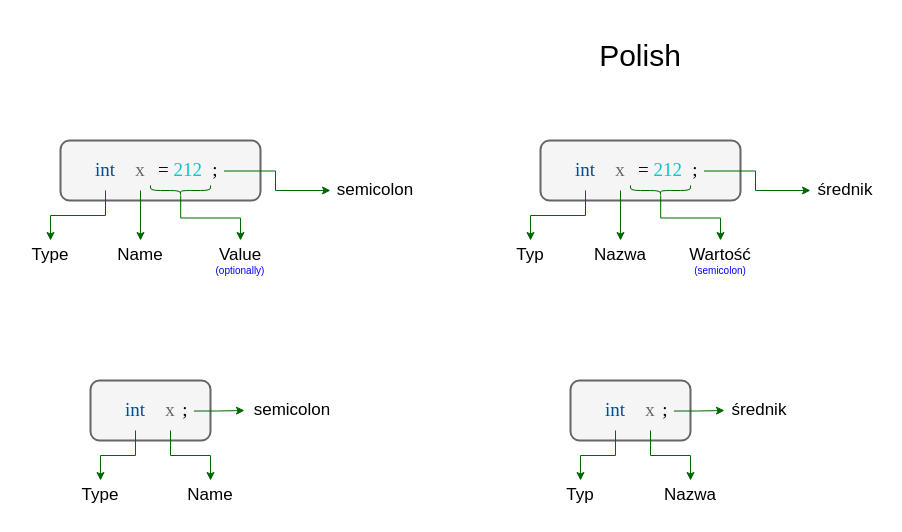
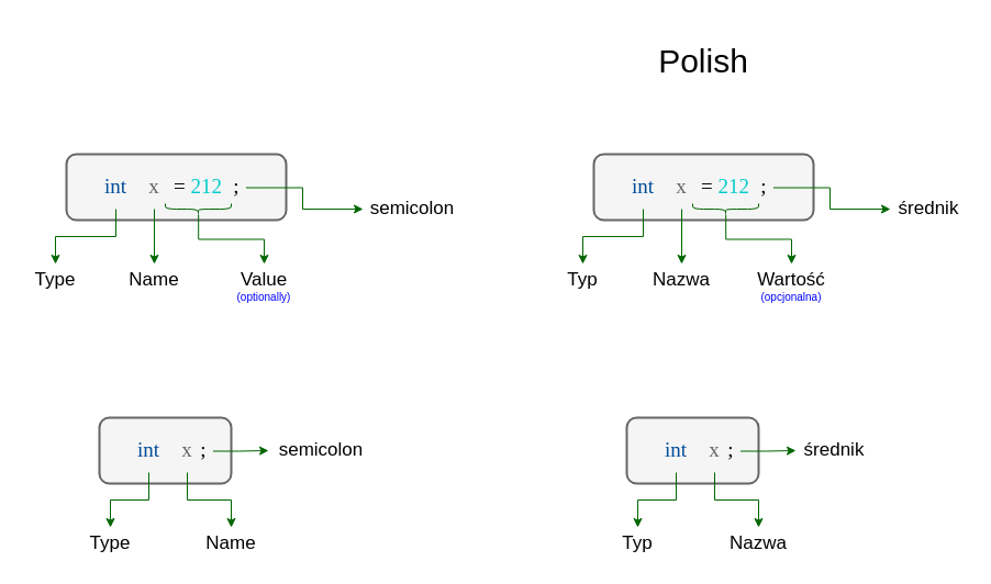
- <mxCell id="15" value="&lt;font style=&quot;font-size: 10px&quot;&gt;(semicolon)&lt;/font&gt;" style="text;html=1;strokeColor=none;fillColor=none;align=center;verticalAlign=middle;whiteSpace=wrap;rounded=0;fontFamily=Helvetica;fontSize=10;fontColor=#0000FF;fontStyle=0" vertex="1" parent="1"><mxGeometry x="680" y="260" width="80" height="20" as="geometry" /></mxCell>
+ <mxCell id="15" value="&lt;font style=&quot;font-size: 10px&quot;&gt;(opcjonalna)&lt;/font&gt;" style="text;html=1;strokeColor=none;fillColor=none;align=center;verticalAlign=middle;whiteSpace=wrap;rounded=0;fontFamily=Helvetica;fontSize=10;fontColor=#0000FF;fontStyle=0" vertex="1" parent="1"><mxGeometry x="680" y="260" width="80" height="20" as="geometry" /></mxCell>
